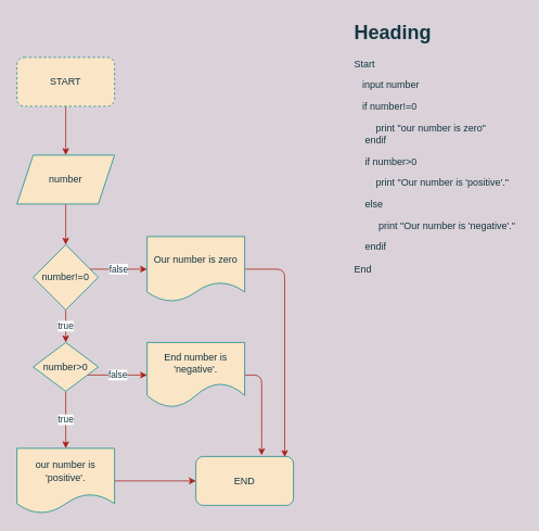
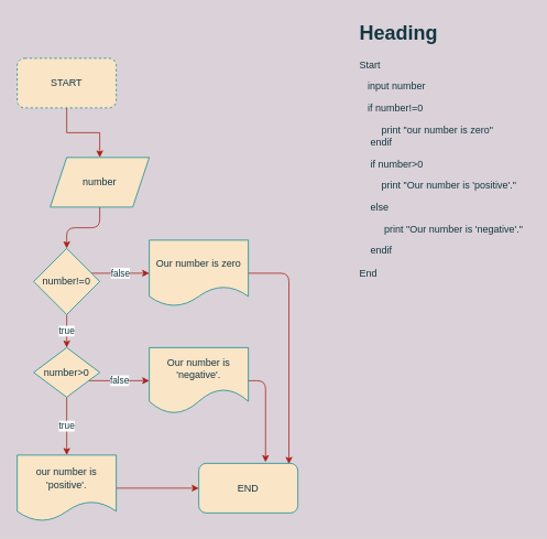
- <mxCell id="5" value="number" style="shape=parallelogram;perimeter=parallelogramPerimeter;whiteSpace=wrap;html=1;fixedSize=1;fillColor=#FAE5C7;strokeColor=#0F8B8D;fontColor=#143642;" parent="1" vertex="1"><mxGeometry x="20" y="190" width="120" height="60" as="geometry" /></mxCell>
+ <mxCell id="5" value="number" style="shape=parallelogram;perimeter=parallelogramPerimeter;whiteSpace=wrap;html=1;fixedSize=1;fillColor=#FAE5C7;strokeColor=#0F8B8D;fontColor=#143642;" parent="1" vertex="1"><mxGeometry x="60" y="190" width="120" height="60" as="geometry" /></mxCell>
- <mxCell id="15" value="End number is 'negative'." style="shape=document;whiteSpace=wrap;html=1;boundedLbl=1;rounded=0;sketch=0;fontColor=#143642;strokeColor=#0F8B8D;fillColor=#FAE5C7;size=0.375;" parent="1" vertex="1"><mxGeometry x="180" y="420" width="120" height="80" as="geometry" /></mxCell>
+ <mxCell id="15" value="Our number is 'negative'." style="shape=document;whiteSpace=wrap;html=1;boundedLbl=1;rounded=0;sketch=0;fontColor=#143642;strokeColor=#0F8B8D;fillColor=#FAE5C7;size=0.375;" parent="1" vertex="1"><mxGeometry x="180" y="420" width="120" height="80" as="geometry" /></mxCell>
